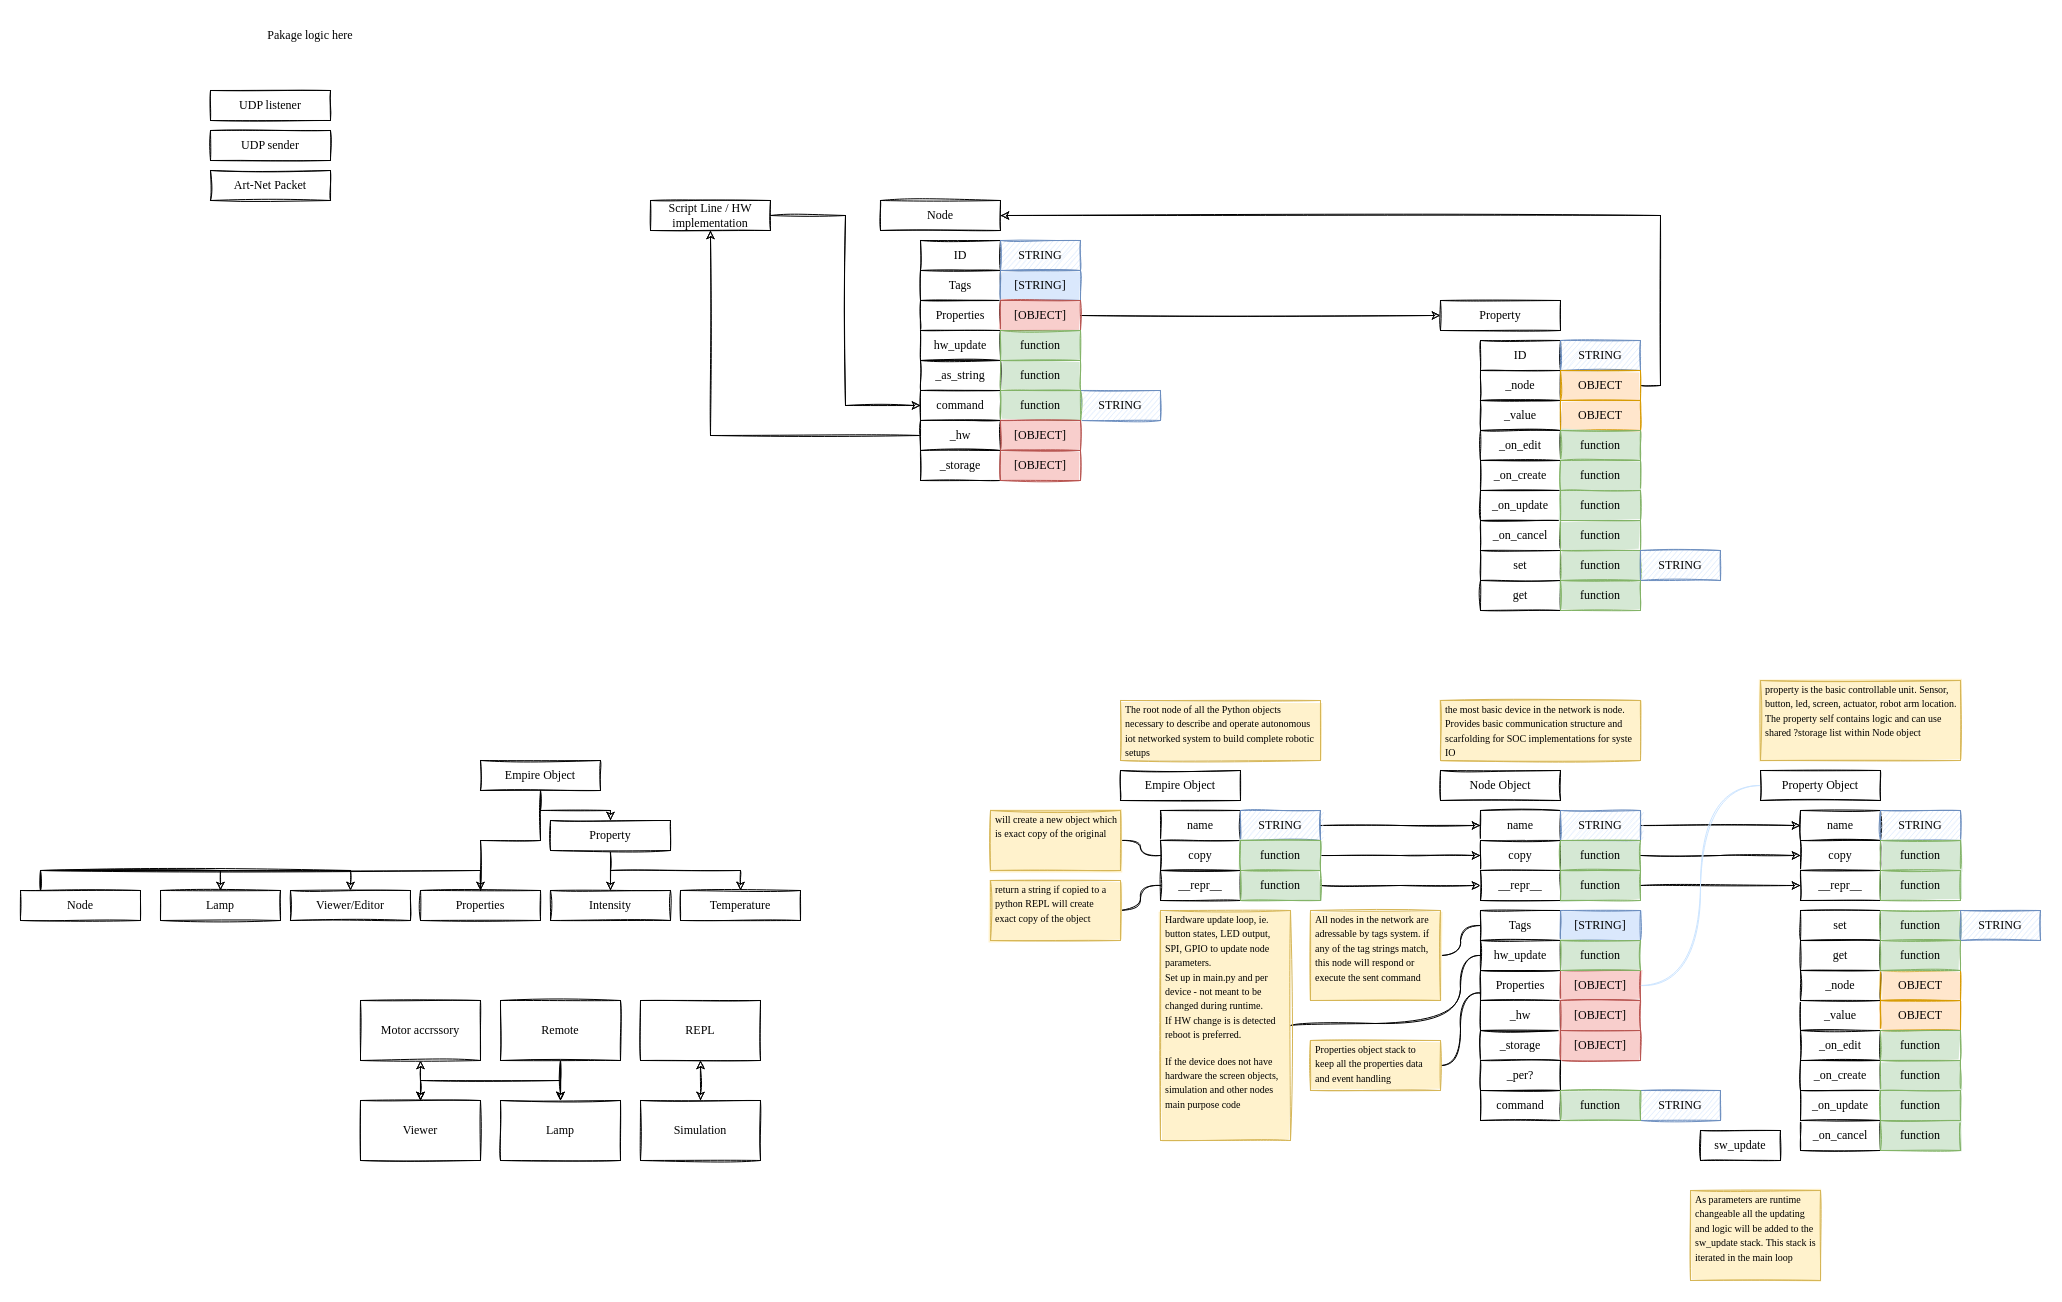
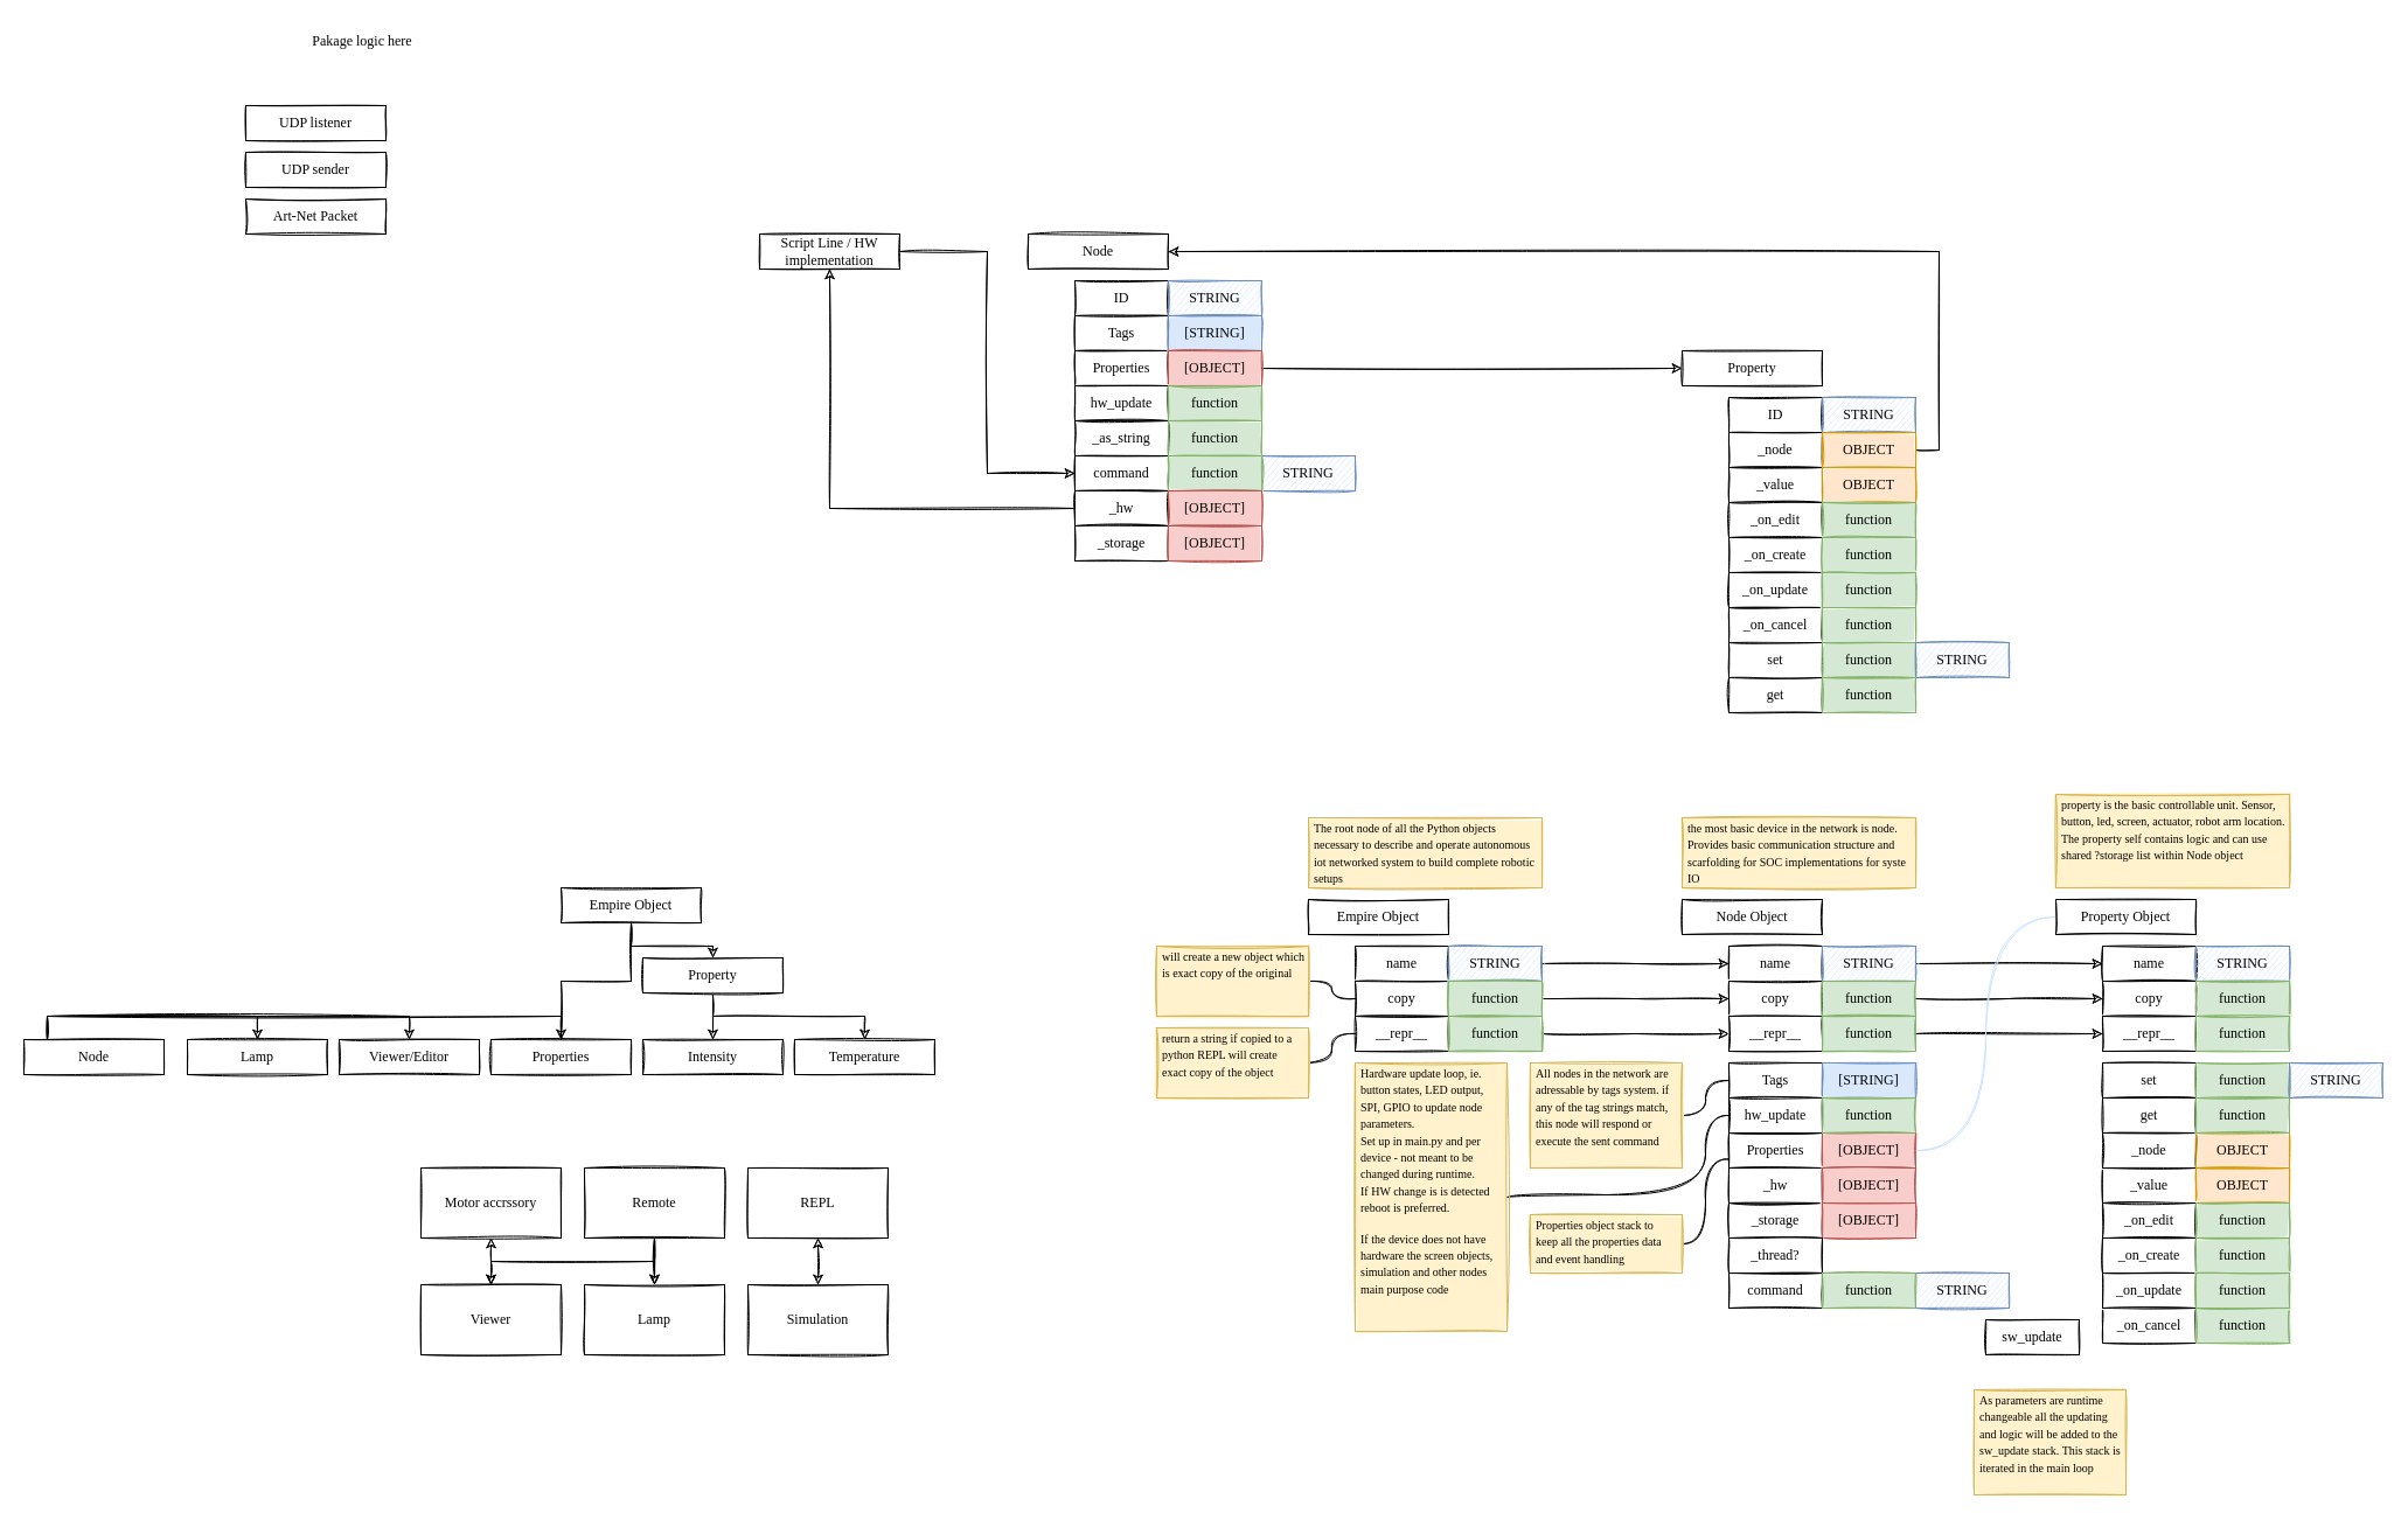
- <mxCell id="144" value="_per?" style="rounded=0;whiteSpace=wrap;html=1;sketch=1;fontFamily=Architects Daughter;fontSource=https%3A%2F%2Ffonts.googleapis.com%2Fcss%3Ffamily%3DArchitects%2BDaughter;" parent="1" vertex="1"><mxGeometry x="1480" y="1060" width="80" height="30" as="geometry" /></mxCell>
+ <mxCell id="144" value="_thread?" style="rounded=0;whiteSpace=wrap;html=1;sketch=1;fontFamily=Architects Daughter;fontSource=https%3A%2F%2Ffonts.googleapis.com%2Fcss%3Ffamily%3DArchitects%2BDaughter;" parent="1" vertex="1"><mxGeometry x="1480" y="1060" width="80" height="30" as="geometry" /></mxCell>
